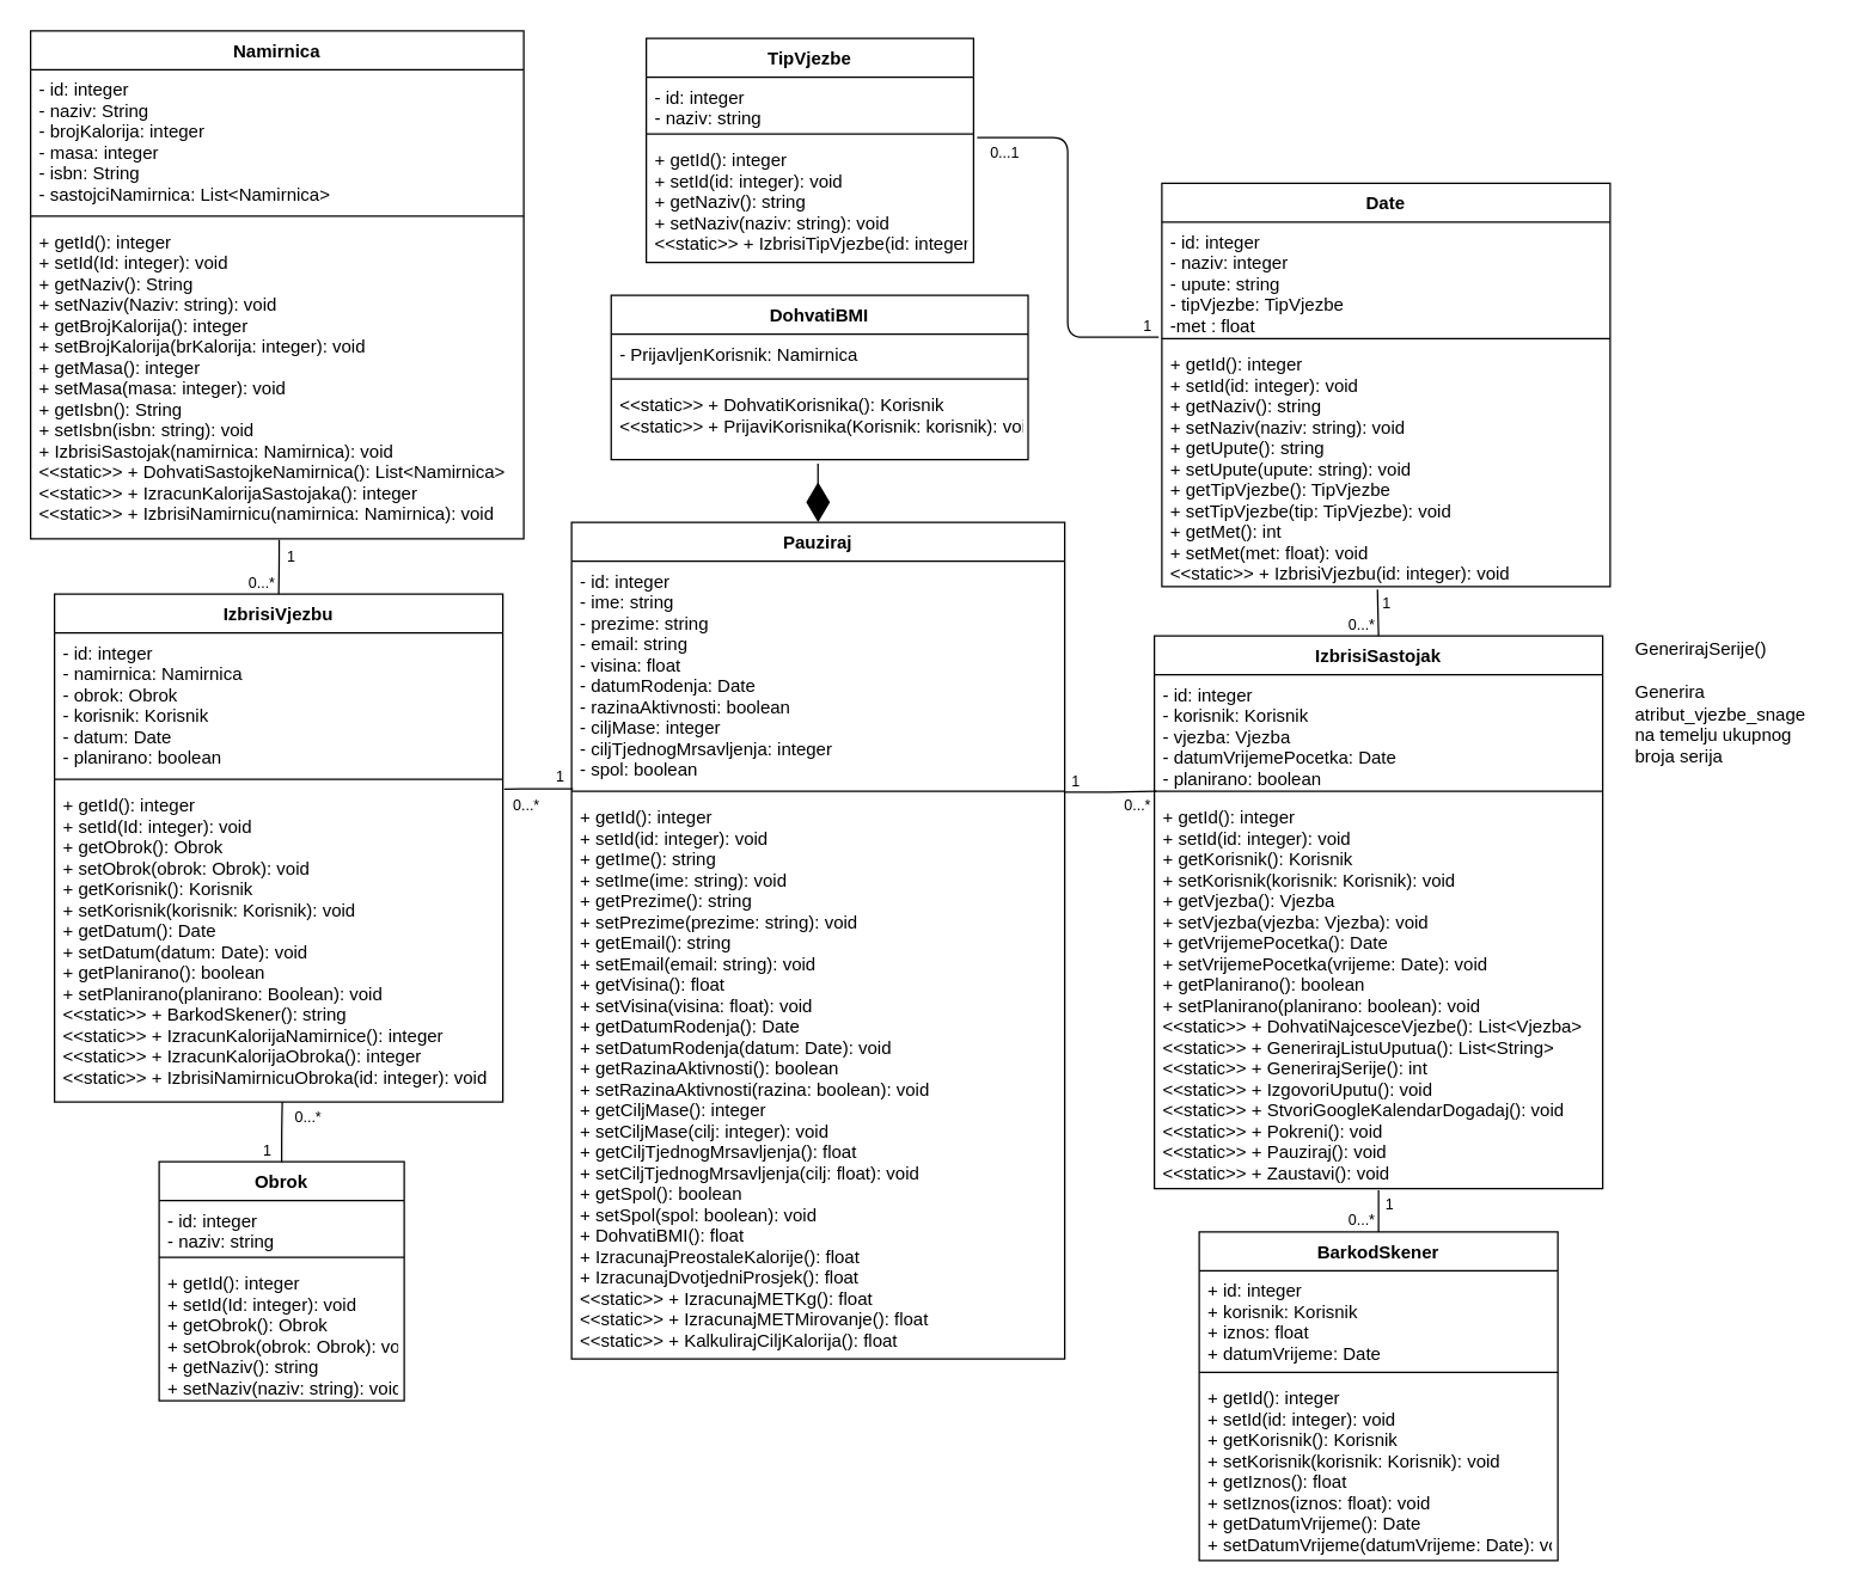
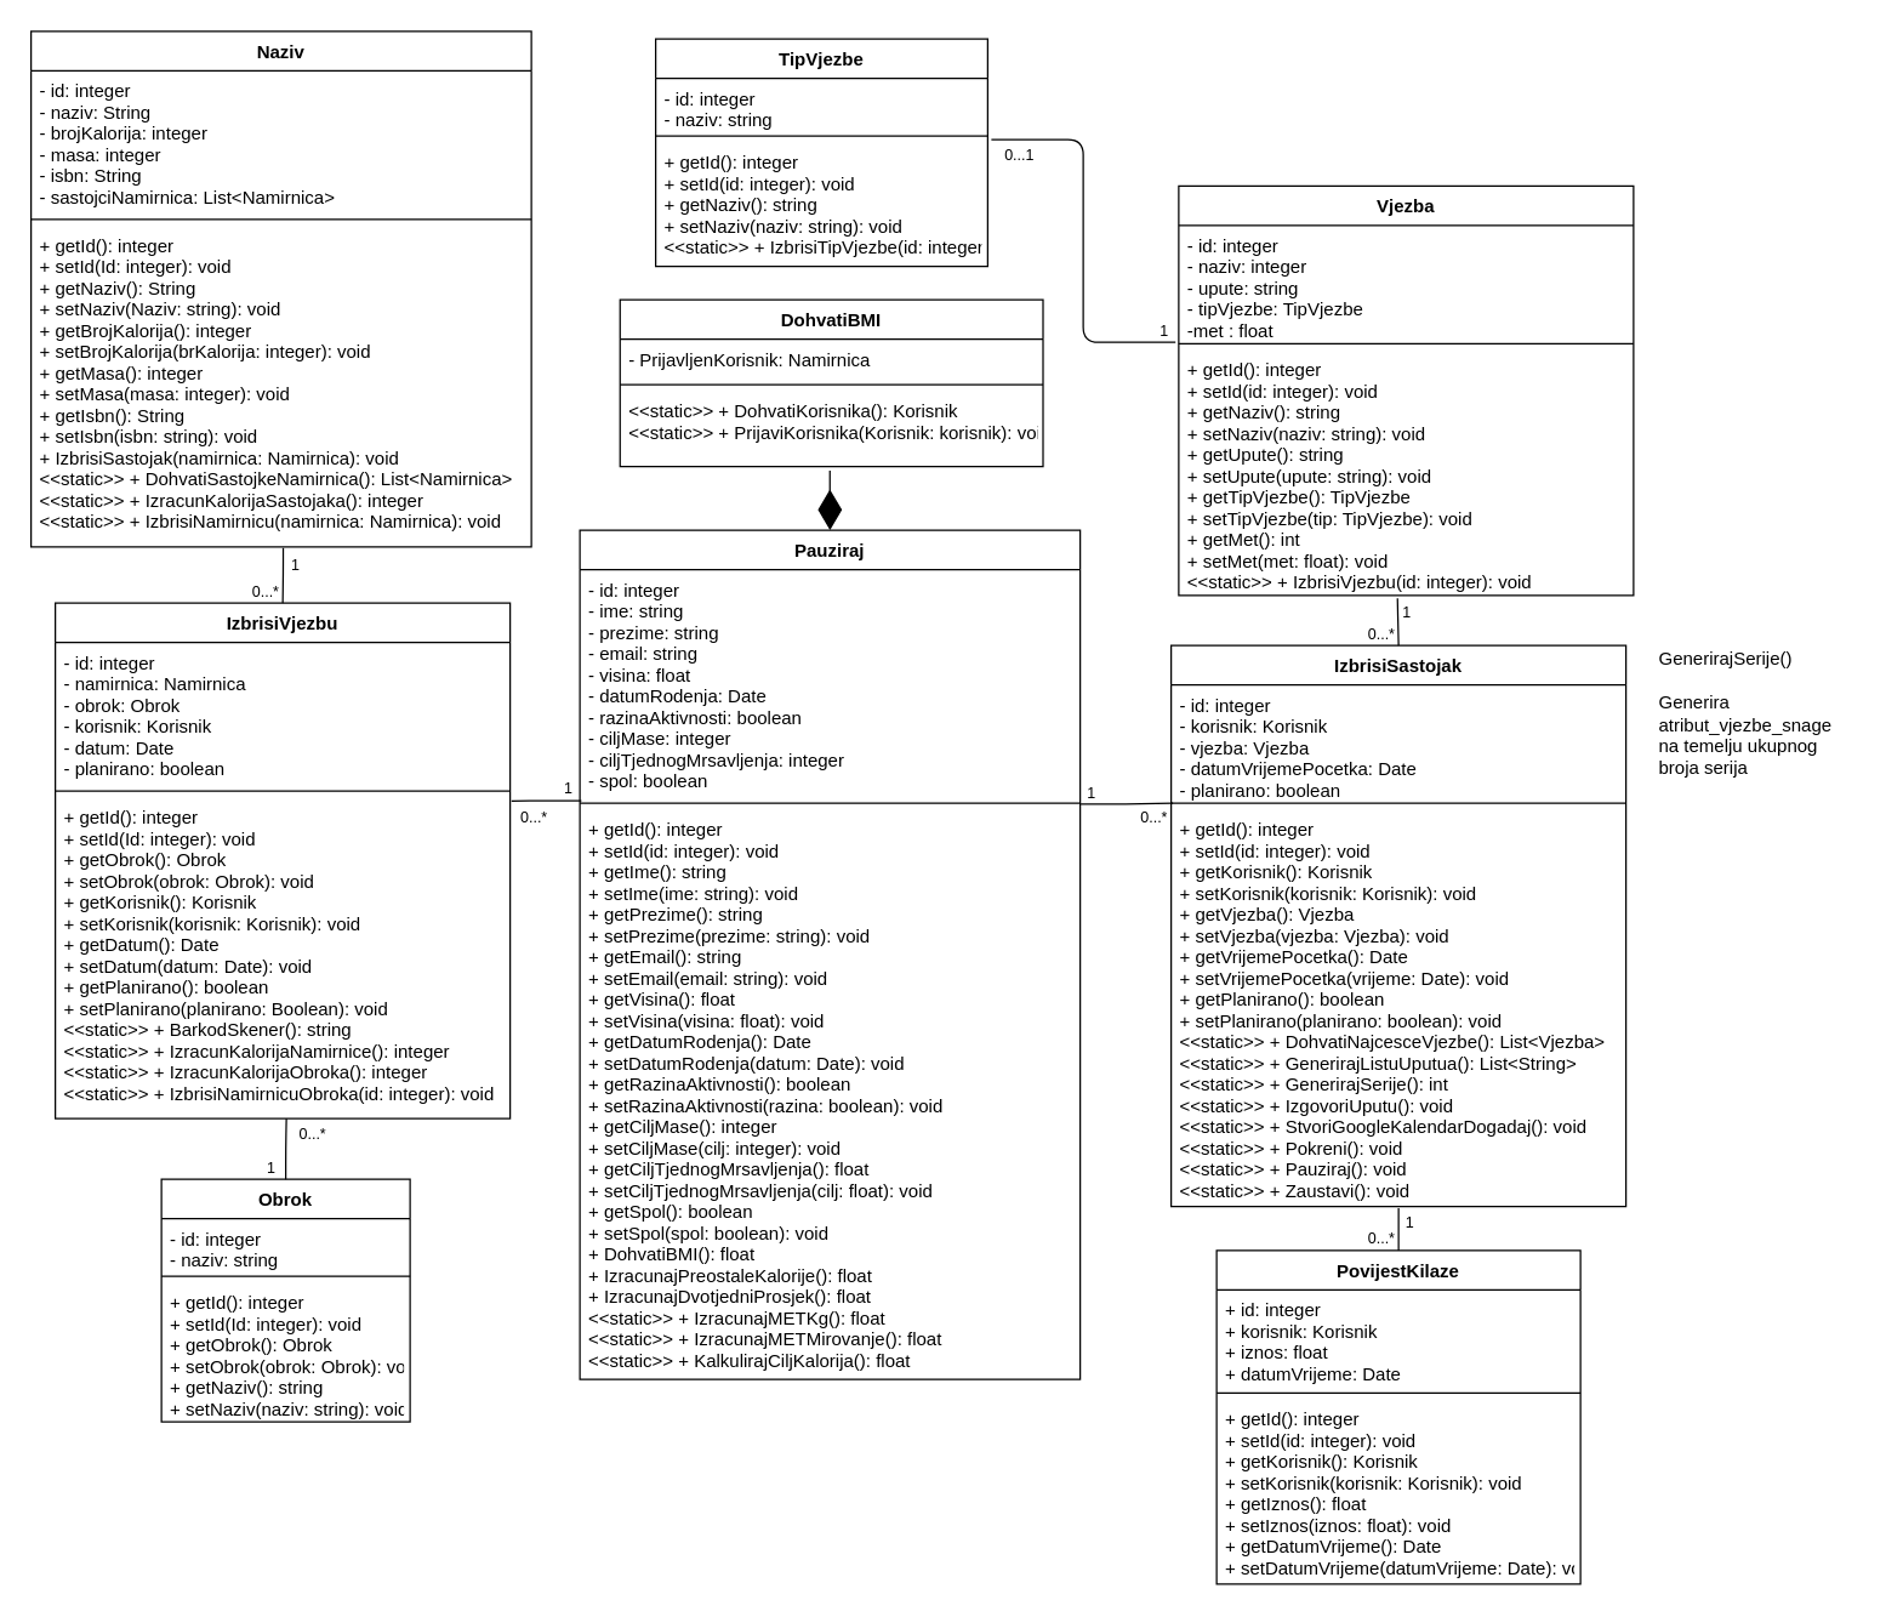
- <mxCell id="6" value="Namirnica" style="swimlane;fontStyle=1;align=center;verticalAlign=top;childLayout=stackLayout;horizontal=1;startSize=26;horizontalStack=0;resizeParent=1;resizeParentMax=0;resizeLast=0;collapsible=1;marginBottom=0;" parent="1" vertex="1"><mxGeometry x="20" y="20" width="330" height="340" as="geometry" /></mxCell>
+ <mxCell id="6" value="Naziv" style="swimlane;fontStyle=1;align=center;verticalAlign=top;childLayout=stackLayout;horizontal=1;startSize=26;horizontalStack=0;resizeParent=1;resizeParentMax=0;resizeLast=0;collapsible=1;marginBottom=0;" parent="1" vertex="1"><mxGeometry x="20" y="20" width="330" height="340" as="geometry" /></mxCell>
- <mxCell id="18" value="Date" style="swimlane;fontStyle=1;align=center;verticalAlign=top;childLayout=stackLayout;horizontal=1;startSize=26;horizontalStack=0;resizeParent=1;resizeParentMax=0;resizeLast=0;collapsible=1;marginBottom=0;" parent="1" vertex="1"><mxGeometry x="777" y="122" width="300" height="270" as="geometry" /></mxCell>
+ <mxCell id="18" value="Vjezba" style="swimlane;fontStyle=1;align=center;verticalAlign=top;childLayout=stackLayout;horizontal=1;startSize=26;horizontalStack=0;resizeParent=1;resizeParentMax=0;resizeLast=0;collapsible=1;marginBottom=0;" parent="1" vertex="1"><mxGeometry x="777" y="122" width="300" height="270" as="geometry" /></mxCell>
- <mxCell id="54" value="BarkodSkener" style="swimlane;fontStyle=1;align=center;verticalAlign=top;childLayout=stackLayout;horizontal=1;startSize=26;horizontalStack=0;resizeParent=1;resizeParentMax=0;resizeLast=0;collapsible=1;marginBottom=0;" vertex="1" parent="1"><mxGeometry x="802" y="824" width="240" height="220" as="geometry" /></mxCell>
+ <mxCell id="54" value="PovijestKilaze" style="swimlane;fontStyle=1;align=center;verticalAlign=top;childLayout=stackLayout;horizontal=1;startSize=26;horizontalStack=0;resizeParent=1;resizeParentMax=0;resizeLast=0;collapsible=1;marginBottom=0;" vertex="1" parent="1"><mxGeometry x="802" y="824" width="240" height="220" as="geometry" /></mxCell>
